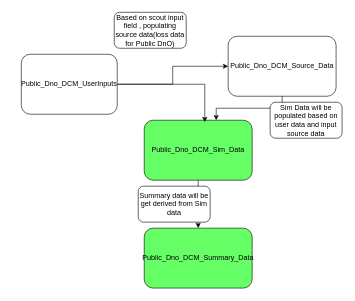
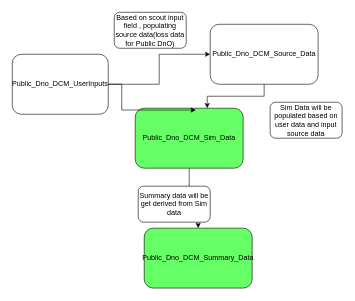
- <mxCell id="4" value="Public_Dno_DCM_Source_Data" style="rounded=1;whiteSpace=wrap;html=1;" parent="1" vertex="1"><mxGeometry x="380" y="60" width="180" height="100" as="geometry" /></mxCell>
+ <mxCell id="4" value="Public_Dno_DCM_Source_Data" style="rounded=1;whiteSpace=wrap;html=1;" parent="1" vertex="1"><mxGeometry x="350" y="40" width="180" height="100" as="geometry" /></mxCell>
- <mxCell id="3" value="Public_Dno_DCM_UserInputs" style="rounded=1;whiteSpace=wrap;html=1;" parent="1" vertex="1"><mxGeometry x="35" y="90" width="160" height="100" as="geometry" /></mxCell>
+ <mxCell id="3" value="Public_Dno_DCM_UserInputs" style="rounded=1;whiteSpace=wrap;html=1;" parent="1" vertex="1"><mxGeometry x="20" y="90" width="160" height="100" as="geometry" /></mxCell>
- <mxCell id="7" value="Public_Dno_DCM_Sim_Data" style="rounded=1;whiteSpace=wrap;html=1;fillColor=#66FF66;" parent="1" vertex="1"><mxGeometry x="240" y="200" width="180" height="100" as="geometry" /></mxCell>
+ <mxCell id="7" value="Public_Dno_DCM_Sim_Data" style="rounded=1;whiteSpace=wrap;html=1;fillColor=#66FF66;" parent="1" vertex="1"><mxGeometry x="225" y="180" width="180" height="100" as="geometry" /></mxCell>
